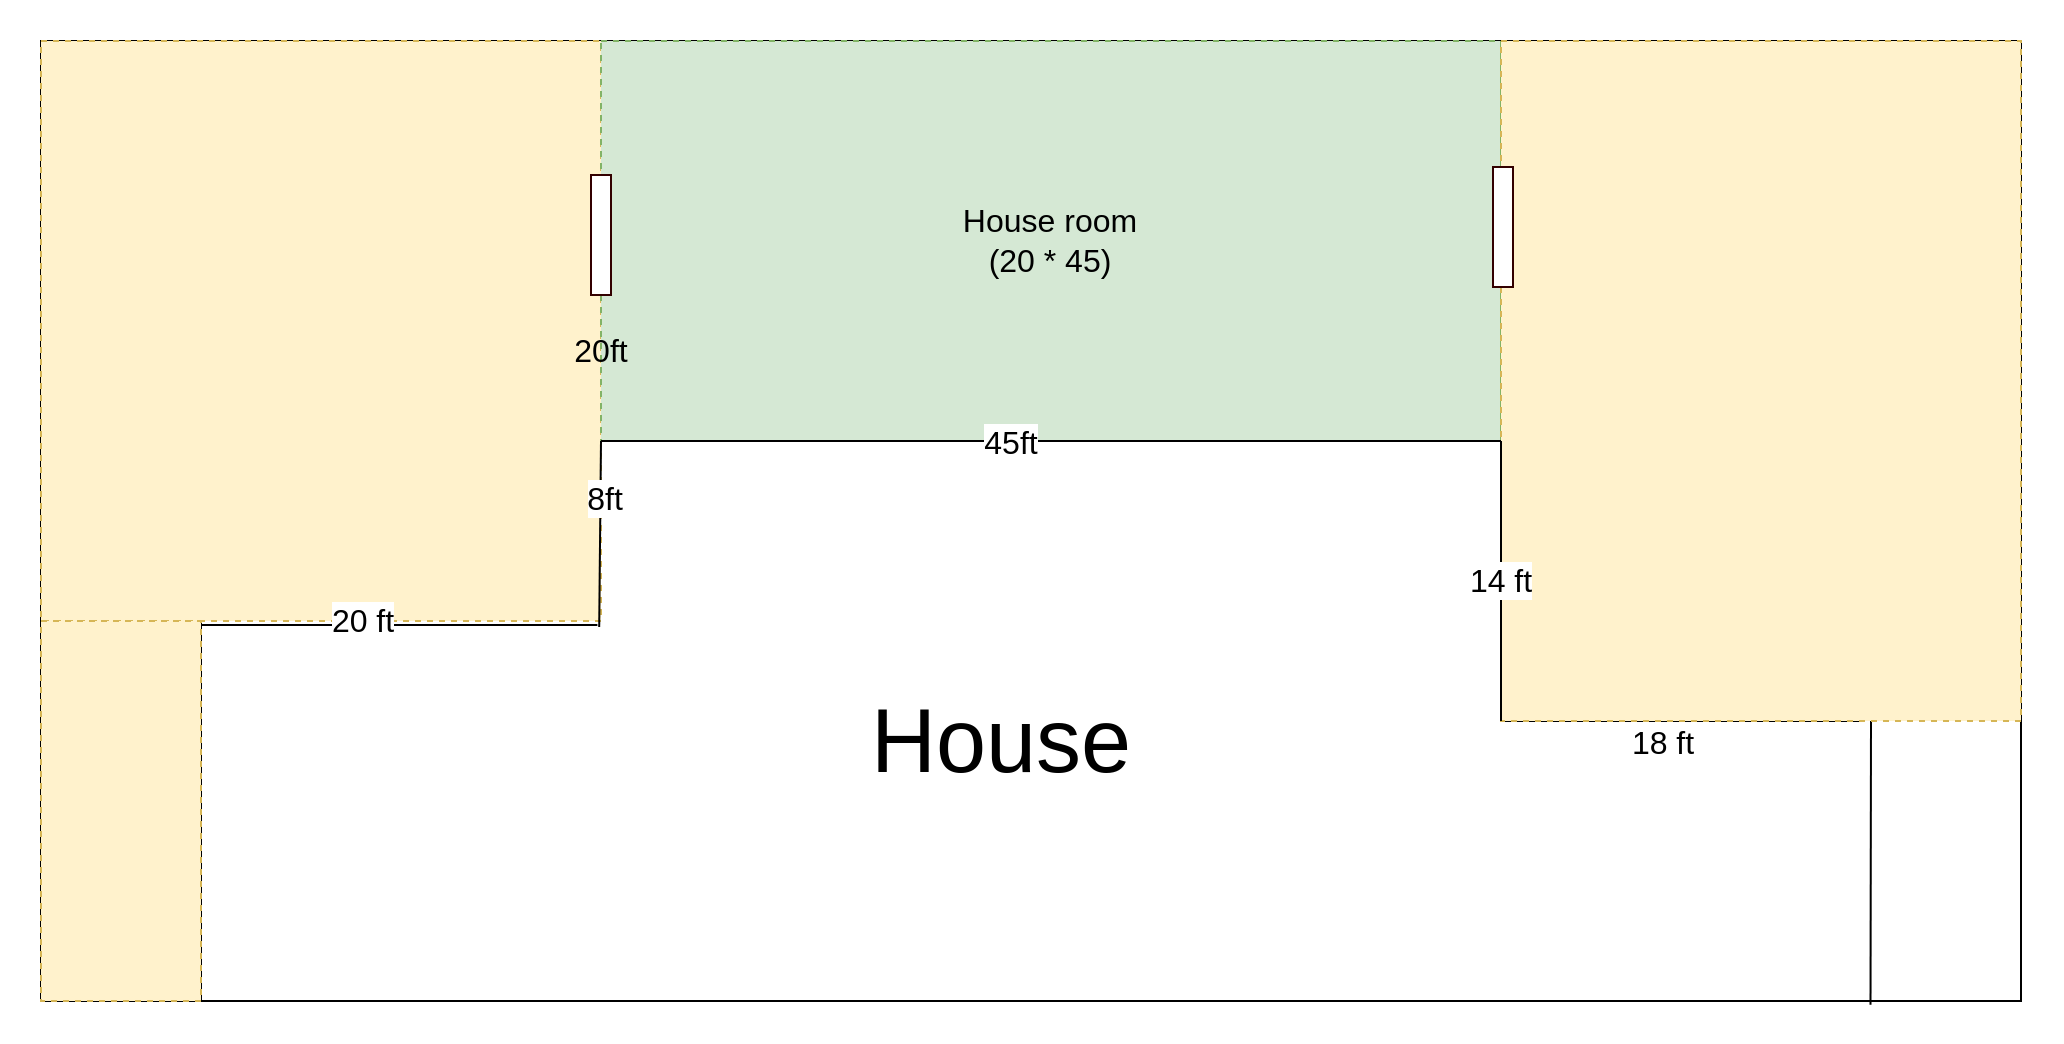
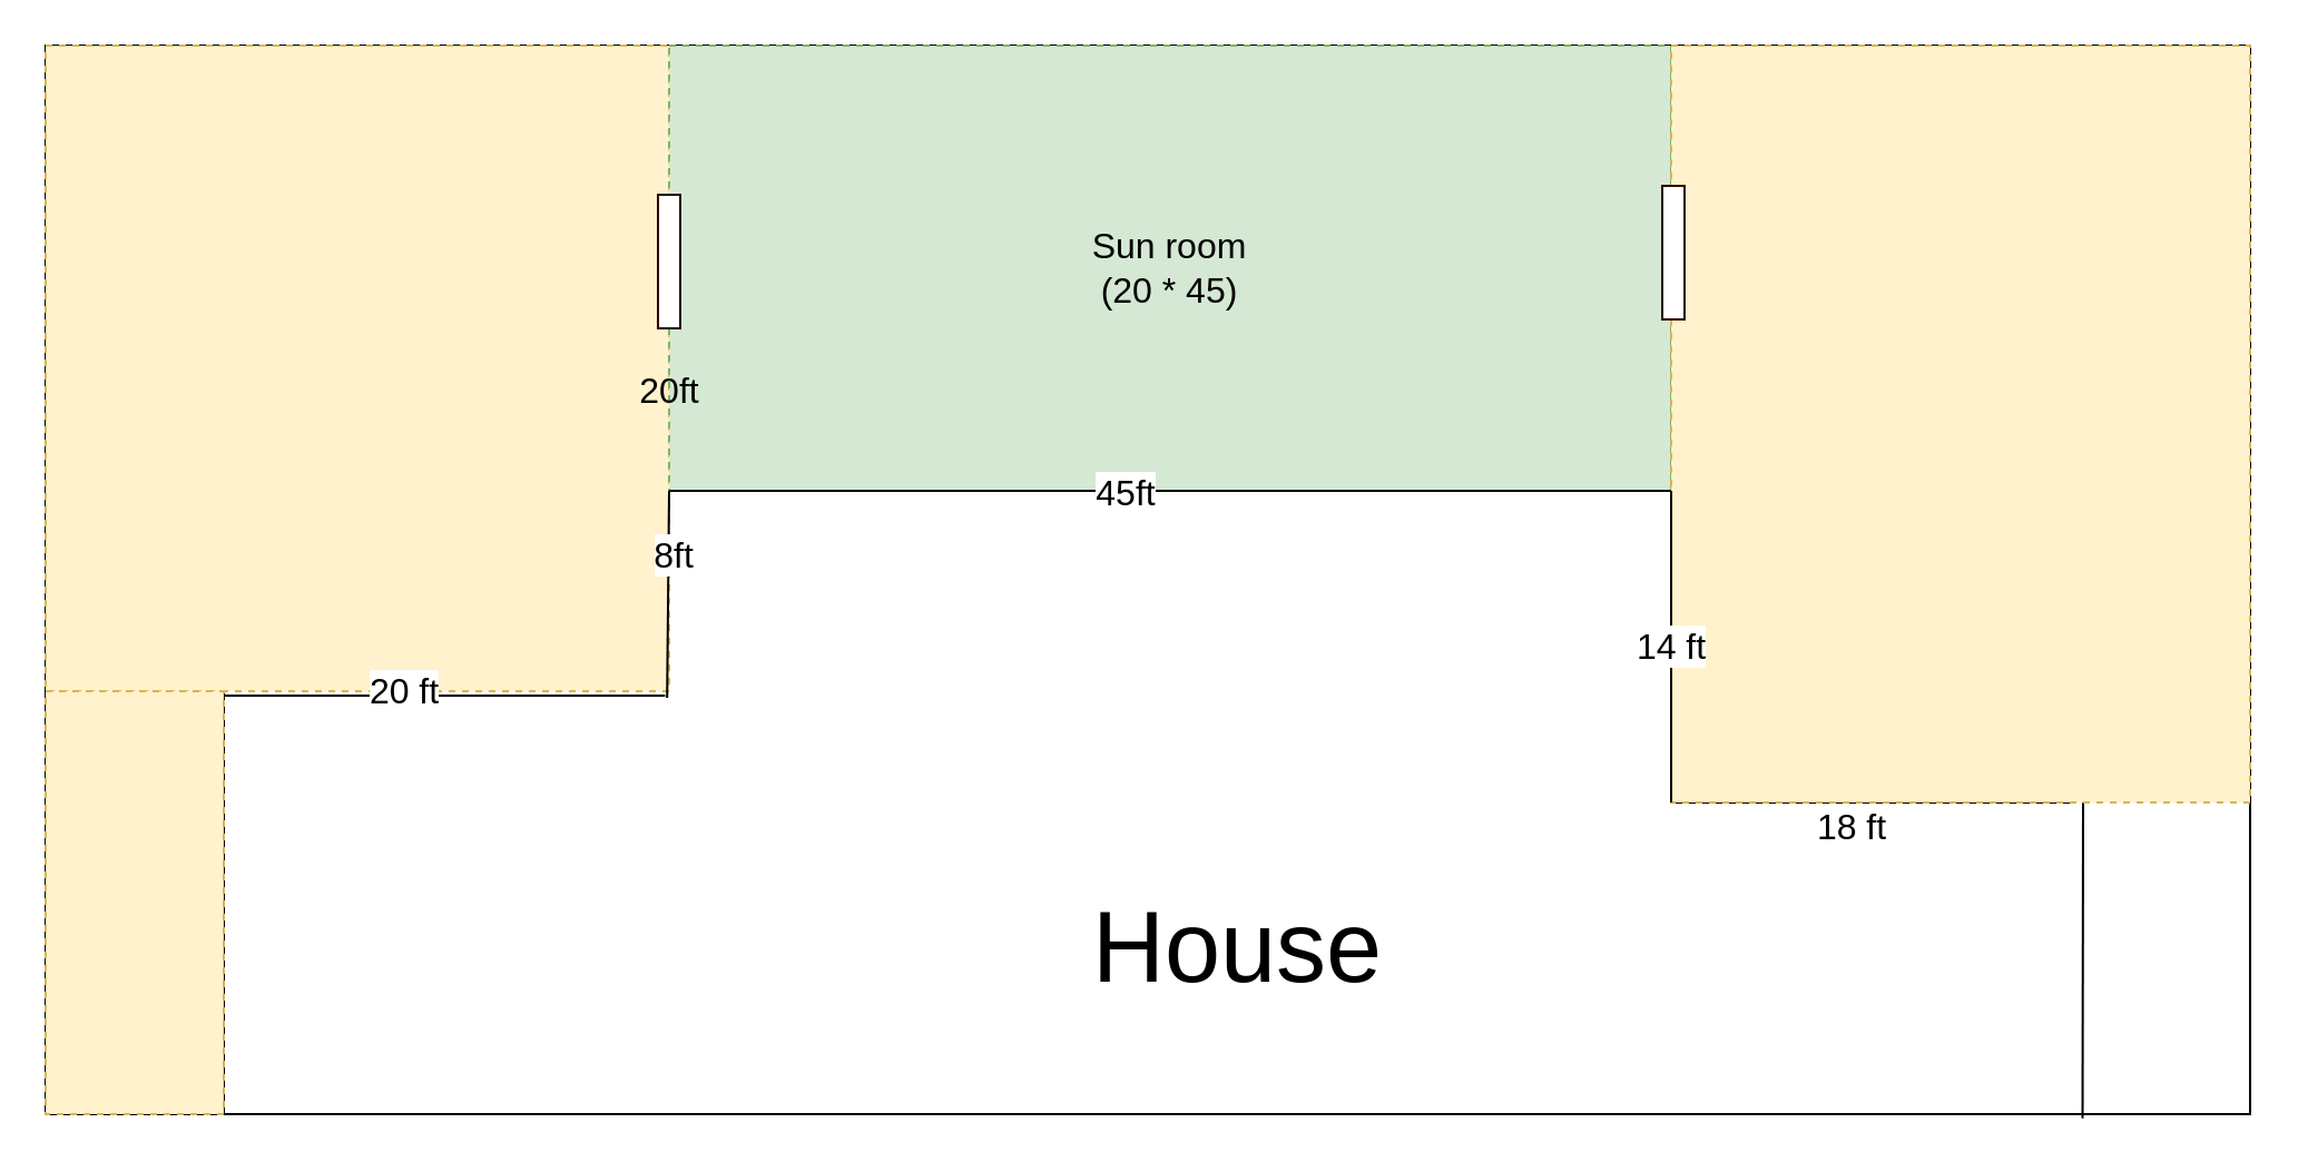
- <mxCell id="4" value="House room&lt;br&gt;(20 * 45)" style="rounded=0;whiteSpace=wrap;html=1;fontSize=16;fillColor=#d5e8d4;strokeColor=#82b366;dashed=1;" vertex="1" parent="1"><mxGeometry x="300" y="20" width="450" height="200" as="geometry" /></mxCell>
+ <mxCell id="4" value="Sun room&lt;br&gt;(20 * 45)" style="rounded=0;whiteSpace=wrap;html=1;fontSize=16;fillColor=#d5e8d4;strokeColor=#82b366;dashed=1;" vertex="1" parent="1"><mxGeometry x="300" y="20" width="450" height="200" as="geometry" /></mxCell>
- <mxCell id="11" value="House" style="text;html=1;resizable=0;autosize=1;align=center;verticalAlign=middle;points=[];fillColor=none;strokeColor=none;rounded=0;dashed=1;fontSize=45;" vertex="1" parent="1"><mxGeometry x="425" y="340" width="150" height="60" as="geometry" /></mxCell>
+ <mxCell id="11" value="House" style="text;html=1;resizable=0;autosize=1;align=center;verticalAlign=middle;points=[];fillColor=none;strokeColor=none;rounded=0;dashed=1;fontSize=45;" vertex="1" parent="1"><mxGeometry x="480" y="395" width="150" height="60" as="geometry" /></mxCell>
